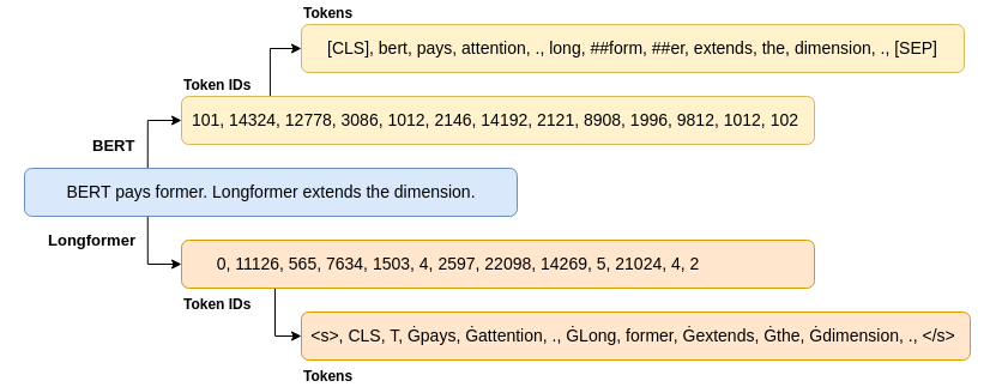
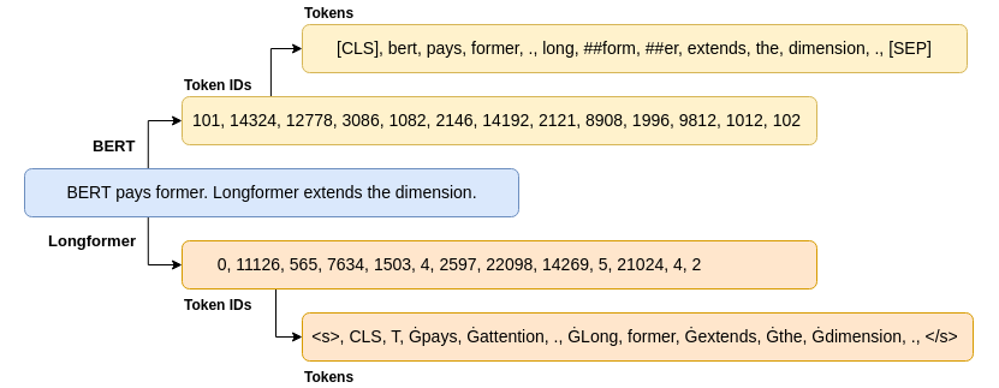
- <mxCell id="10" value="&lt;font style=&quot;font-size: 14px;&quot;&gt;[CLS], bert, pays, attention, ., long, ##form, ##er, extends, the, dimension, ., [SEP]&lt;/font&gt;" style="text;html=1;strokeColor=none;fillColor=none;align=center;verticalAlign=middle;whiteSpace=wrap;rounded=0;" parent="1" vertex="1"><mxGeometry x="256" y="25" width="543" height="30" as="geometry" /></mxCell>
+ <mxCell id="10" value="&lt;font style=&quot;font-size: 14px;&quot;&gt;[CLS], bert, pays, former, ., long, ##form, ##er, extends, the, dimension, ., [SEP]&lt;/font&gt;" style="text;html=1;strokeColor=none;fillColor=none;align=center;verticalAlign=middle;whiteSpace=wrap;rounded=0;" parent="1" vertex="1"><mxGeometry x="256" y="25" width="543" height="30" as="geometry" /></mxCell>
- <mxCell id="16" value="&lt;font style=&quot;font-size: 14px;&quot;&gt;101, 14324, 12778, 3086, 1012, 2146, 14192, 2121, 8908, 1996, 9812, 1012, 102&lt;/font&gt;" style="text;html=1;strokeColor=none;fillColor=none;align=center;verticalAlign=middle;whiteSpace=wrap;rounded=0;" parent="1" vertex="1"><mxGeometry x="158" y="85" width="510" height="30" as="geometry" /></mxCell>
+ <mxCell id="16" value="&lt;font style=&quot;font-size: 14px;&quot;&gt;101, 14324, 12778, 3086, 1082, 2146, 14192, 2121, 8908, 1996, 9812, 1012, 102&lt;/font&gt;" style="text;html=1;strokeColor=none;fillColor=none;align=center;verticalAlign=middle;whiteSpace=wrap;rounded=0;" parent="1" vertex="1"><mxGeometry x="158" y="85" width="510" height="30" as="geometry" /></mxCell>
